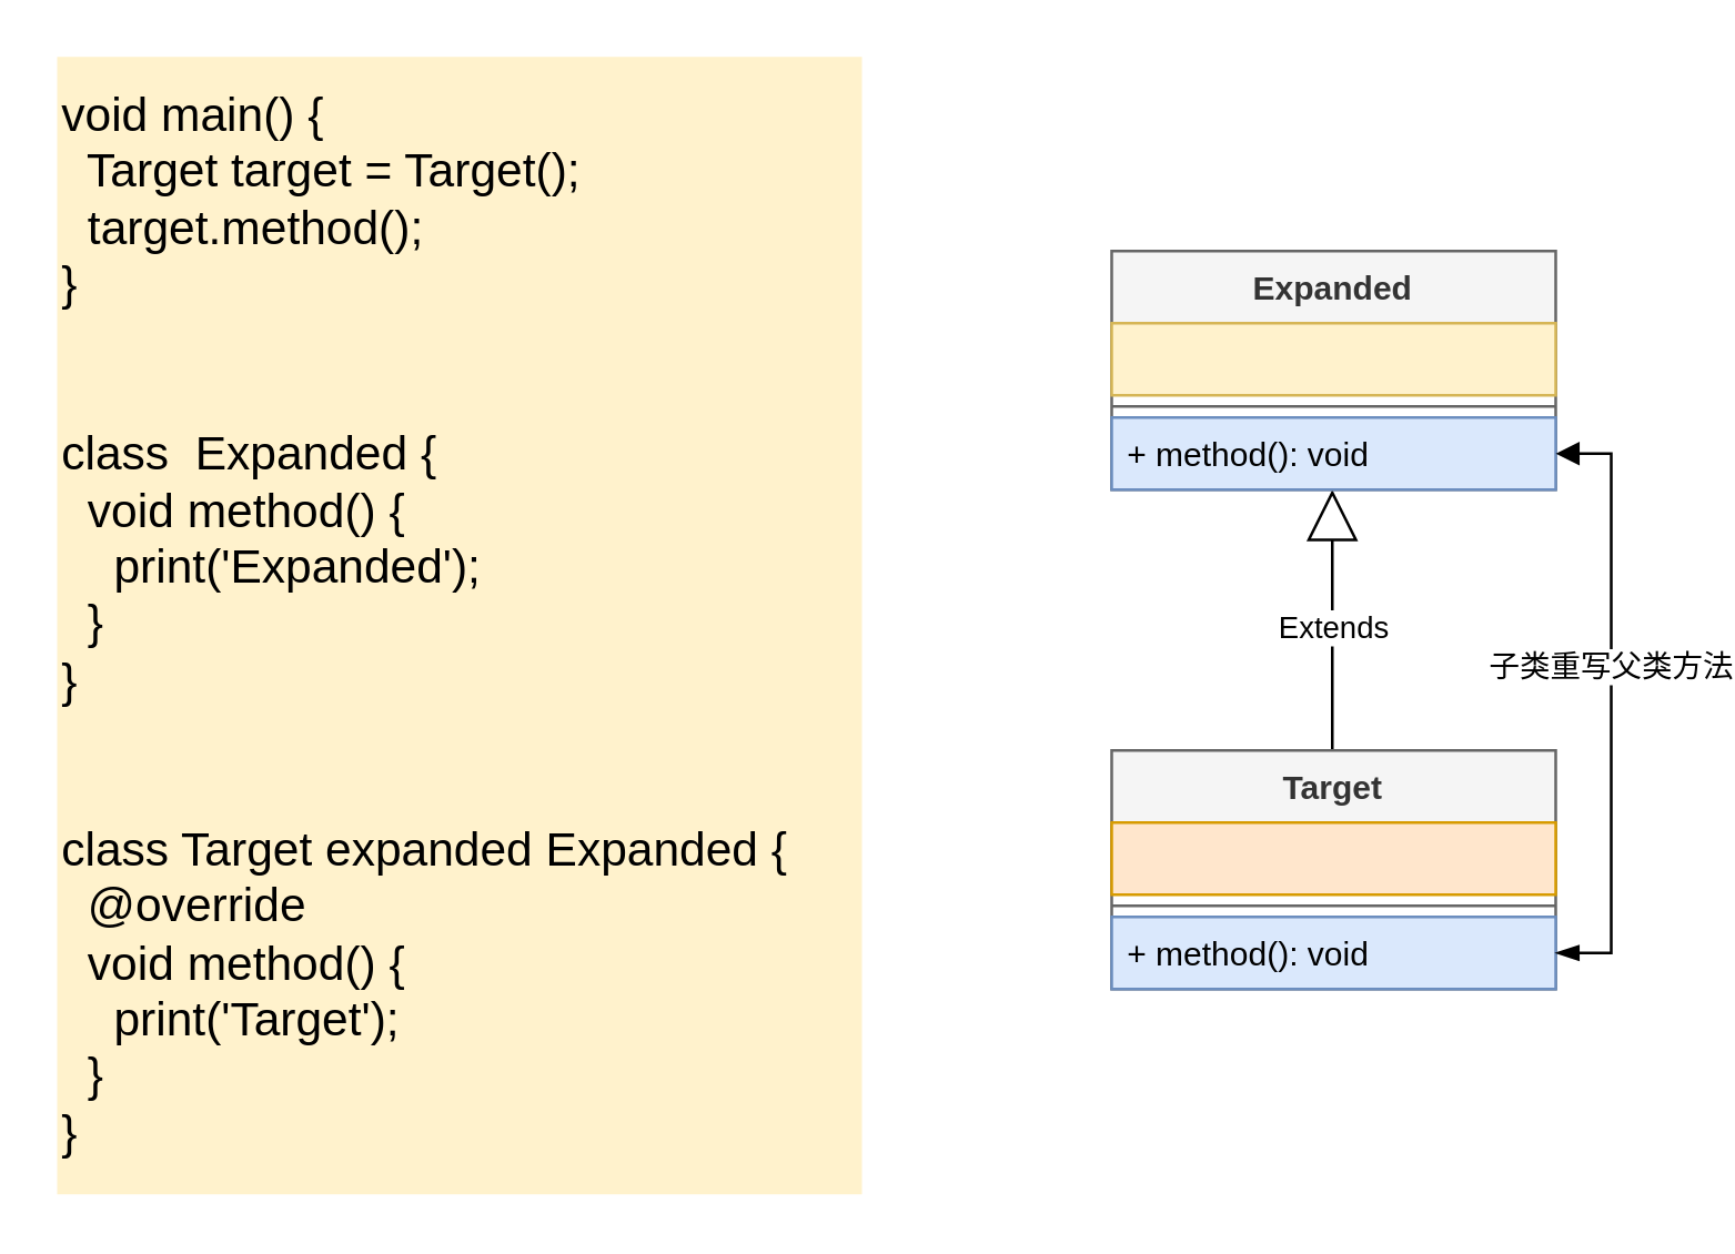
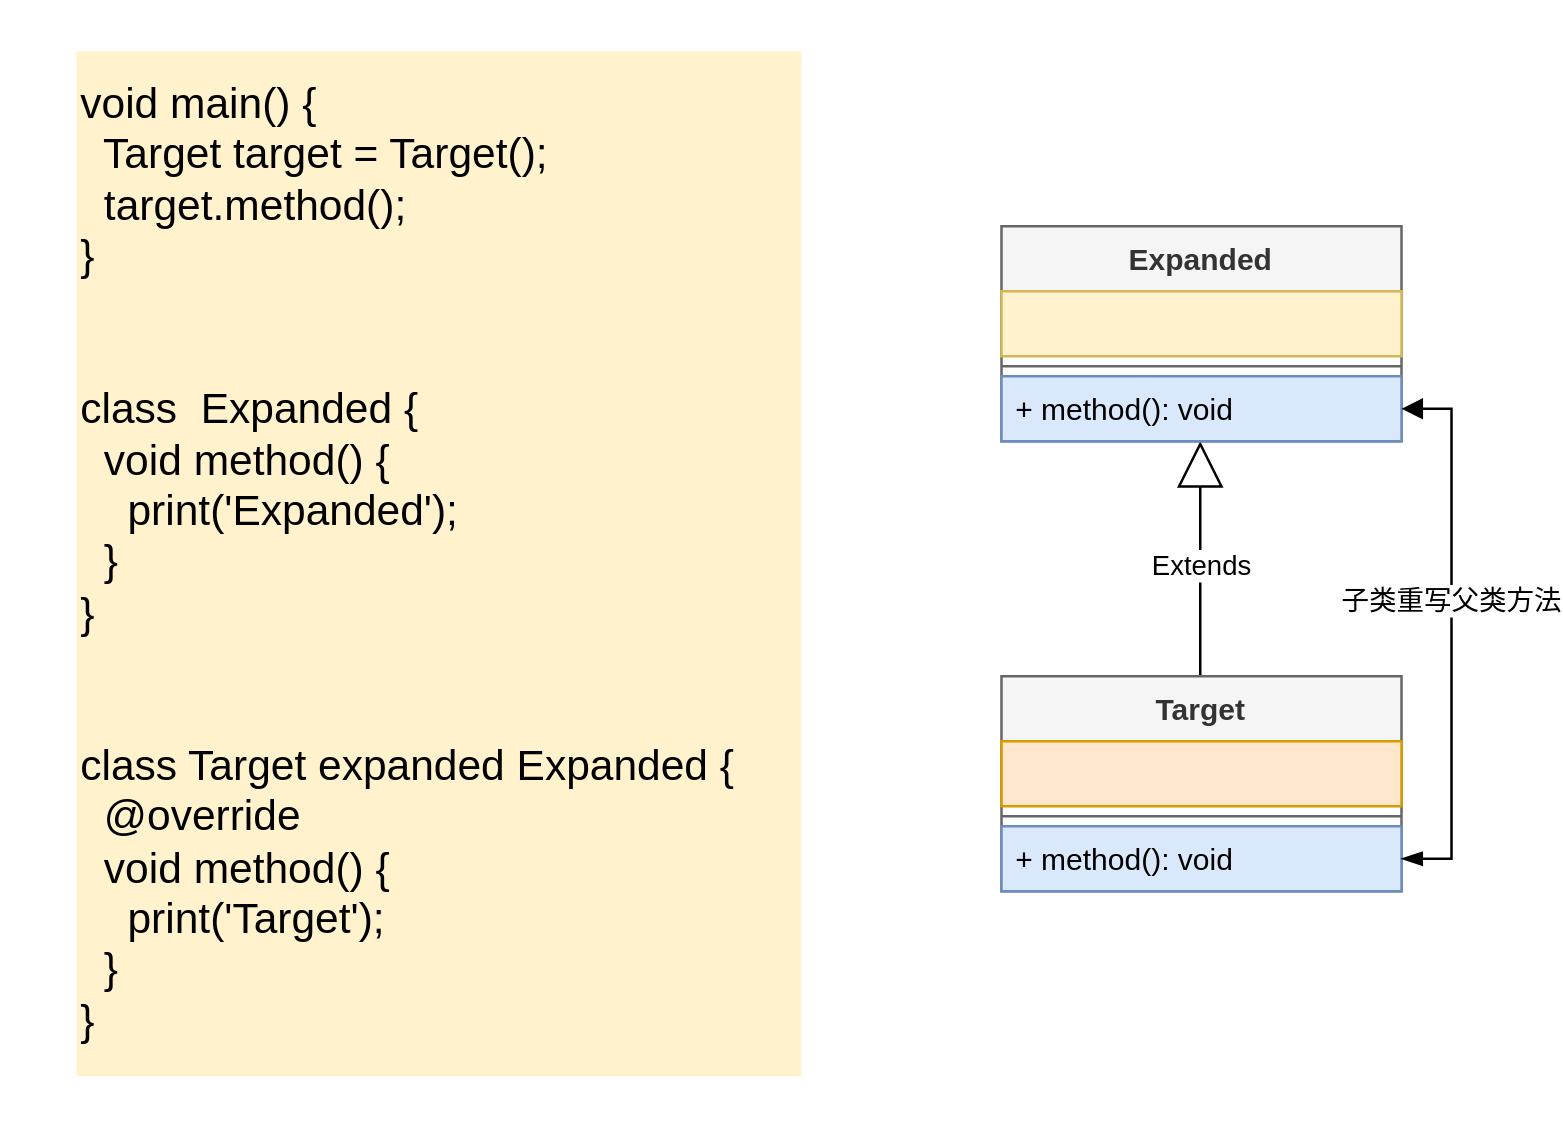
- <mxCell id="11" value="&lt;div style=&quot;font-size: 17px&quot;&gt;void main() {&lt;/div&gt;&lt;div style=&quot;font-size: 17px&quot;&gt;&amp;nbsp; Target target = Target();&lt;/div&gt;&lt;div style=&quot;font-size: 17px&quot;&gt;&amp;nbsp; target.method();&lt;/div&gt;&lt;div style=&quot;font-size: 17px&quot;&gt;}&lt;/div&gt;&lt;div style=&quot;font-size: 17px&quot;&gt;&lt;br&gt;&lt;/div&gt;&lt;div style=&quot;font-size: 17px&quot;&gt;&lt;br&gt;&lt;/div&gt;&lt;div style=&quot;font-size: 17px&quot;&gt;class&amp;nbsp; Expanded {&lt;/div&gt;&lt;div style=&quot;font-size: 17px&quot;&gt;&amp;nbsp; void method() {&lt;/div&gt;&lt;div style=&quot;font-size: 17px&quot;&gt;&amp;nbsp; &amp;nbsp; print('Expanded');&lt;/div&gt;&lt;div style=&quot;font-size: 17px&quot;&gt;&amp;nbsp; }&lt;/div&gt;&lt;div style=&quot;font-size: 17px&quot;&gt;}&lt;/div&gt;&lt;div style=&quot;font-size: 17px&quot;&gt;&lt;br&gt;&lt;/div&gt;&lt;div style=&quot;font-size: 17px&quot;&gt;&lt;br&gt;&lt;/div&gt;&lt;div style=&quot;font-size: 17px&quot;&gt;class Target expanded Expanded&amp;nbsp;{&lt;/div&gt;&lt;div style=&quot;font-size: 17px&quot;&gt;&lt;div&gt;&amp;nbsp; @override&lt;/div&gt;&lt;div&gt;&amp;nbsp; void method() {&lt;/div&gt;&lt;div&gt;&amp;nbsp; &amp;nbsp; print('Target');&lt;/div&gt;&lt;div&gt;&amp;nbsp; }&lt;/div&gt;&lt;/div&gt;&lt;div style=&quot;font-size: 17px&quot;&gt;}&lt;/div&gt;" style="rounded=0;whiteSpace=wrap;html=1;align=left;fillColor=#fff2cc;strokeColor=none;" vertex="1" parent="1"><mxGeometry x="20" y="20" width="290" height="410" as="geometry" /></mxCell>
+ <mxCell id="11" value="&lt;div style=&quot;font-size: 17px&quot;&gt;void main() {&lt;/div&gt;&lt;div style=&quot;font-size: 17px&quot;&gt;&amp;nbsp; Target target = Target();&lt;/div&gt;&lt;div style=&quot;font-size: 17px&quot;&gt;&amp;nbsp; target.method();&lt;/div&gt;&lt;div style=&quot;font-size: 17px&quot;&gt;}&lt;/div&gt;&lt;div style=&quot;font-size: 17px&quot;&gt;&lt;br&gt;&lt;/div&gt;&lt;div style=&quot;font-size: 17px&quot;&gt;&lt;br&gt;&lt;/div&gt;&lt;div style=&quot;font-size: 17px&quot;&gt;class&amp;nbsp; Expanded {&lt;/div&gt;&lt;div style=&quot;font-size: 17px&quot;&gt;&amp;nbsp; void method() {&lt;/div&gt;&lt;div style=&quot;font-size: 17px&quot;&gt;&amp;nbsp; &amp;nbsp; print('Expanded');&lt;/div&gt;&lt;div style=&quot;font-size: 17px&quot;&gt;&amp;nbsp; }&lt;/div&gt;&lt;div style=&quot;font-size: 17px&quot;&gt;}&lt;/div&gt;&lt;div style=&quot;font-size: 17px&quot;&gt;&lt;br&gt;&lt;/div&gt;&lt;div style=&quot;font-size: 17px&quot;&gt;&lt;br&gt;&lt;/div&gt;&lt;div style=&quot;font-size: 17px&quot;&gt;class Target expanded Expanded&amp;nbsp;{&lt;/div&gt;&lt;div style=&quot;font-size: 17px&quot;&gt;&lt;div&gt;&amp;nbsp; @override&lt;/div&gt;&lt;div&gt;&amp;nbsp; void method() {&lt;/div&gt;&lt;div&gt;&amp;nbsp; &amp;nbsp; print('Target');&lt;/div&gt;&lt;div&gt;&amp;nbsp; }&lt;/div&gt;&lt;/div&gt;&lt;div style=&quot;font-size: 17px&quot;&gt;}&lt;/div&gt;" style="rounded=0;whiteSpace=wrap;html=1;align=left;fillColor=#fff2cc;strokeColor=none;" vertex="1" parent="1"><mxGeometry x="30" y="20" width="290" height="410" as="geometry" /></mxCell>
